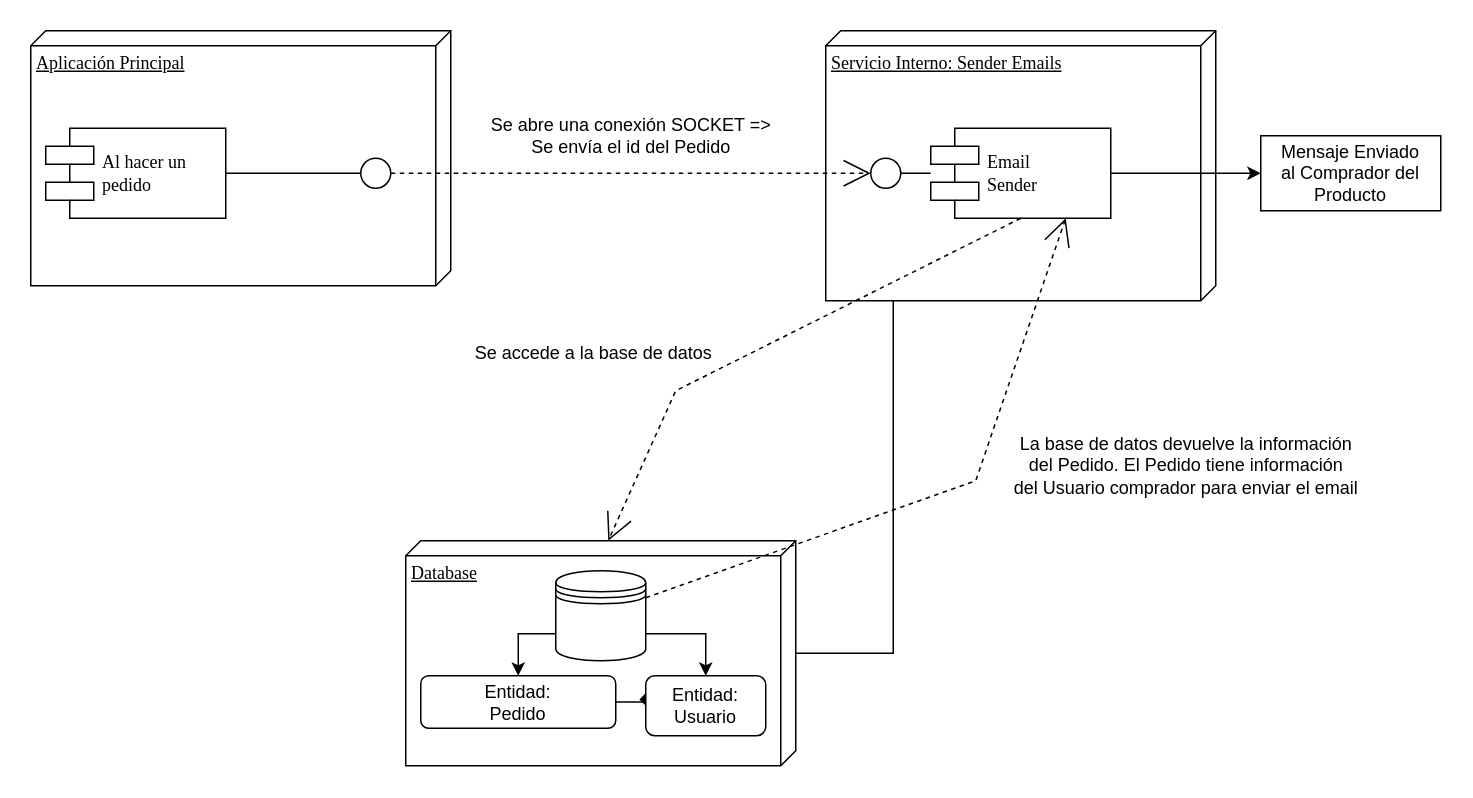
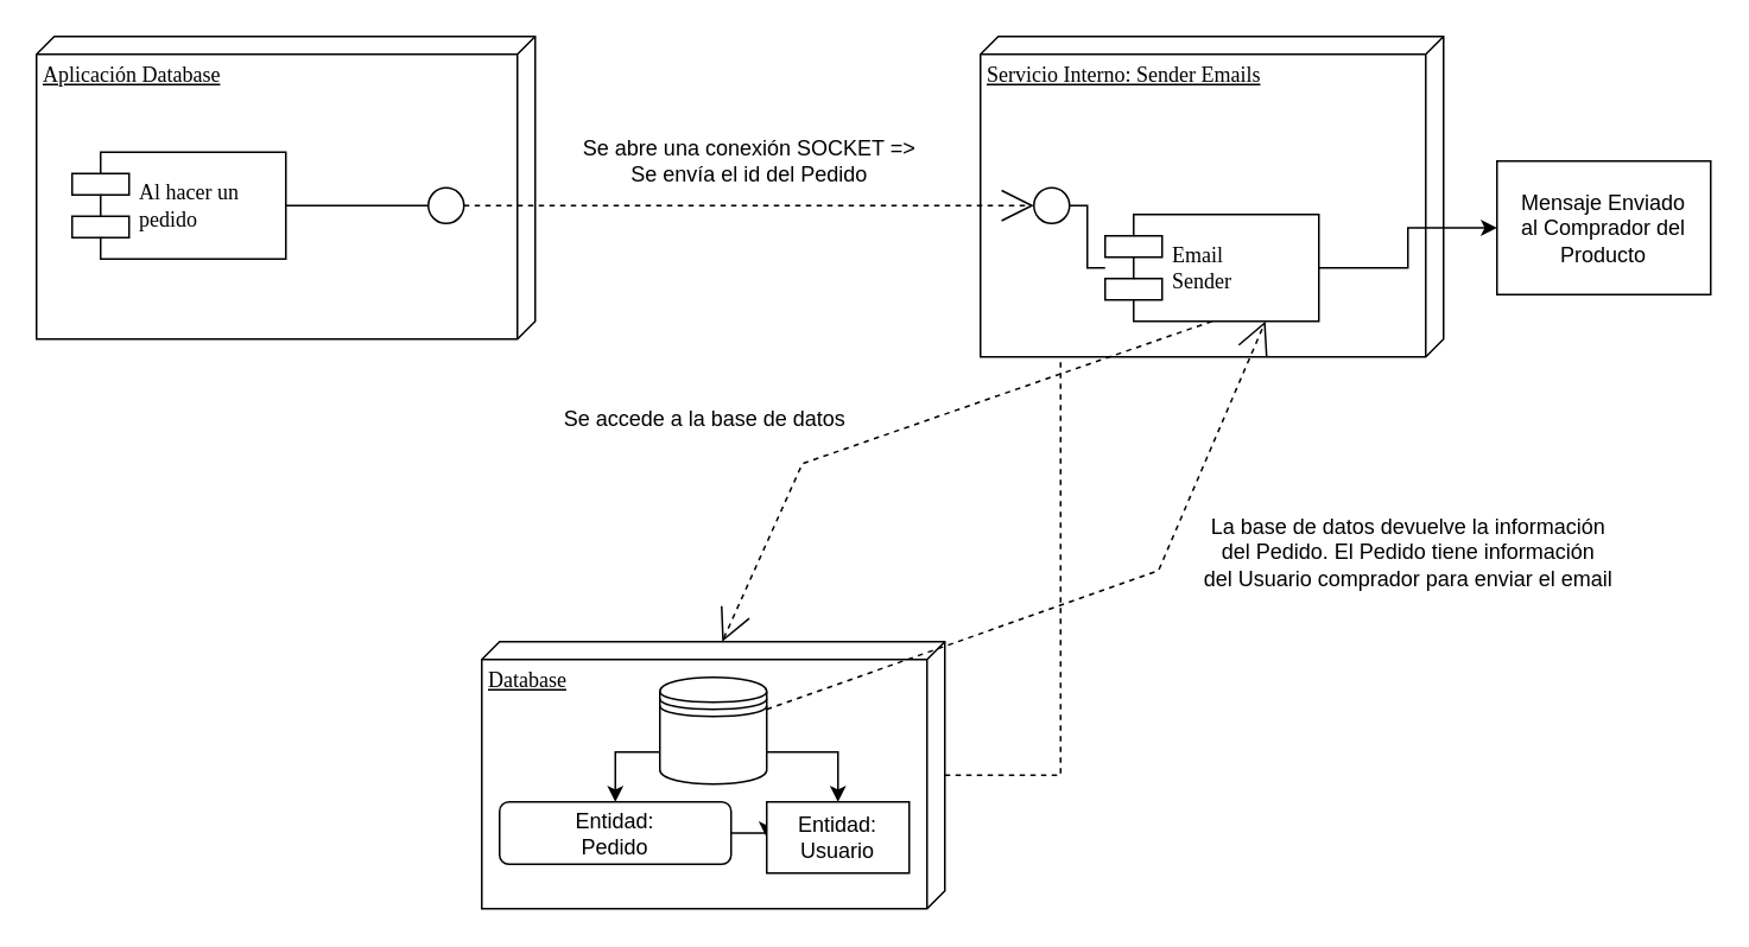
- <mxCell id="2" value="Aplicación Principal" style="verticalAlign=top;align=left;spacingTop=8;spacingLeft=2;spacingRight=12;shape=cube;size=10;direction=south;fontStyle=4;html=1;rounded=0;shadow=0;comic=0;labelBackgroundColor=none;strokeWidth=1;fontFamily=Verdana;fontSize=12" parent="1" vertex="1"><mxGeometry x="20" y="20" width="280" height="170" as="geometry" /></mxCell>
+ <mxCell id="2" value="Aplicación Database" style="verticalAlign=top;align=left;spacingTop=8;spacingLeft=2;spacingRight=12;shape=cube;size=10;direction=south;fontStyle=4;html=1;rounded=0;shadow=0;comic=0;labelBackgroundColor=none;strokeWidth=1;fontFamily=Verdana;fontSize=12" parent="1" vertex="1"><mxGeometry x="20" y="20" width="280" height="170" as="geometry" /></mxCell>
- <mxCell id="5" value="Al hacer un &lt;br&gt;pedido" style="shape=component;align=left;spacingLeft=36;rounded=0;shadow=0;comic=0;labelBackgroundColor=none;strokeWidth=1;fontFamily=Verdana;fontSize=12;html=1;" parent="1" vertex="1"><mxGeometry x="30" y="85" width="120" height="60" as="geometry" /></mxCell>
+ <mxCell id="5" value="Al hacer un &lt;br&gt;pedido" style="shape=component;align=left;spacingLeft=36;rounded=0;shadow=0;comic=0;labelBackgroundColor=none;strokeWidth=1;fontFamily=Verdana;fontSize=12;html=1;" parent="1" vertex="1"><mxGeometry x="40" y="85" width="120" height="60" as="geometry" /></mxCell>
- <mxCell id="8" value="Email &lt;br&gt;Sender" style="shape=component;align=left;spacingLeft=36;rounded=0;shadow=0;comic=0;labelBackgroundColor=none;strokeWidth=1;fontFamily=Verdana;fontSize=12;html=1;" parent="1" vertex="1"><mxGeometry x="620" y="85" width="120" height="60" as="geometry" /></mxCell>
+ <mxCell id="8" value="Email &lt;br&gt;Sender" style="shape=component;align=left;spacingLeft=36;rounded=0;shadow=0;comic=0;labelBackgroundColor=none;strokeWidth=1;fontFamily=Verdana;fontSize=12;html=1;" parent="1" vertex="1"><mxGeometry x="620" y="120" width="120" height="60" as="geometry" /></mxCell>
- <mxCell id="19" value="Mensaje Enviado&lt;br&gt;al Comprador del Producto" style="rounded=0;whiteSpace=wrap;html=1;" vertex="1" parent="1"><mxGeometry x="840" y="90" width="120" height="50" as="geometry" /></mxCell>
+ <mxCell id="19" value="Mensaje Enviado&lt;br&gt;al Comprador del Producto" style="rounded=0;whiteSpace=wrap;html=1;" vertex="1" parent="1"><mxGeometry x="840" y="90" width="120" height="75" as="geometry" /></mxCell>
- <mxCell id="14" style="edgeStyle=orthogonalEdgeStyle;rounded=0;html=1;labelBackgroundColor=none;startArrow=none;startFill=0;startSize=8;endArrow=none;endFill=0;endSize=16;fontFamily=Verdana;fontSize=12;" parent="1" source="4" target="3" edge="1"><mxGeometry relative="1" as="geometry"><Array as="points"><mxPoint x="595" y="435" /></Array></mxGeometry></mxCell>
+ <mxCell id="14" style="edgeStyle=orthogonalEdgeStyle;rounded=0;html=1;labelBackgroundColor=none;startArrow=none;startFill=0;startSize=8;endArrow=none;endFill=0;endSize=16;fontFamily=Verdana;fontSize=12;dashed=1;" parent="1" source="4" target="3" edge="1"><mxGeometry relative="1" as="geometry"><Array as="points"><mxPoint x="595" y="435" /></Array></mxGeometry></mxCell>
- <mxCell id="20" style="edgeStyle=orthogonalEdgeStyle;rounded=0;orthogonalLoop=1;jettySize=auto;html=1;endArrow=diamond;" edge="1" parent="1" source="21" target="22"><mxGeometry relative="1" as="geometry" /></mxCell>
+ <mxCell id="20" style="edgeStyle=orthogonalEdgeStyle;rounded=0;orthogonalLoop=1;jettySize=auto;html=1;" edge="1" parent="1" source="21" target="22"><mxGeometry relative="1" as="geometry" /></mxCell>
- <mxCell id="22" value="Entidad:&lt;br&gt;Usuario" style="rounded=1;whiteSpace=wrap;html=1;" vertex="1" parent="1"><mxGeometry x="430" y="450" width="80" height="40" as="geometry" /></mxCell>
+ <mxCell id="22" value="Entidad:&lt;br&gt;Usuario" style="whiteSpace=wrap;html=1;rounded=0;" vertex="1" parent="1"><mxGeometry x="430" y="450" width="80" height="40" as="geometry" /></mxCell>
